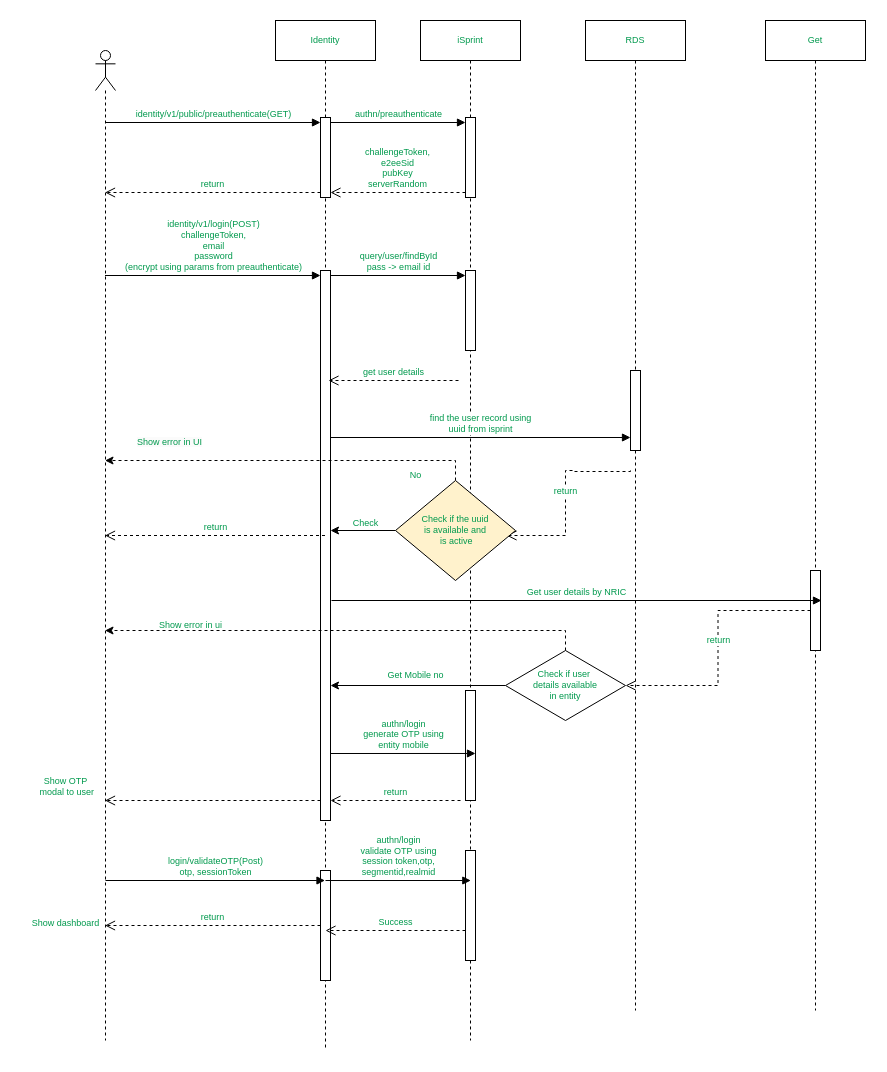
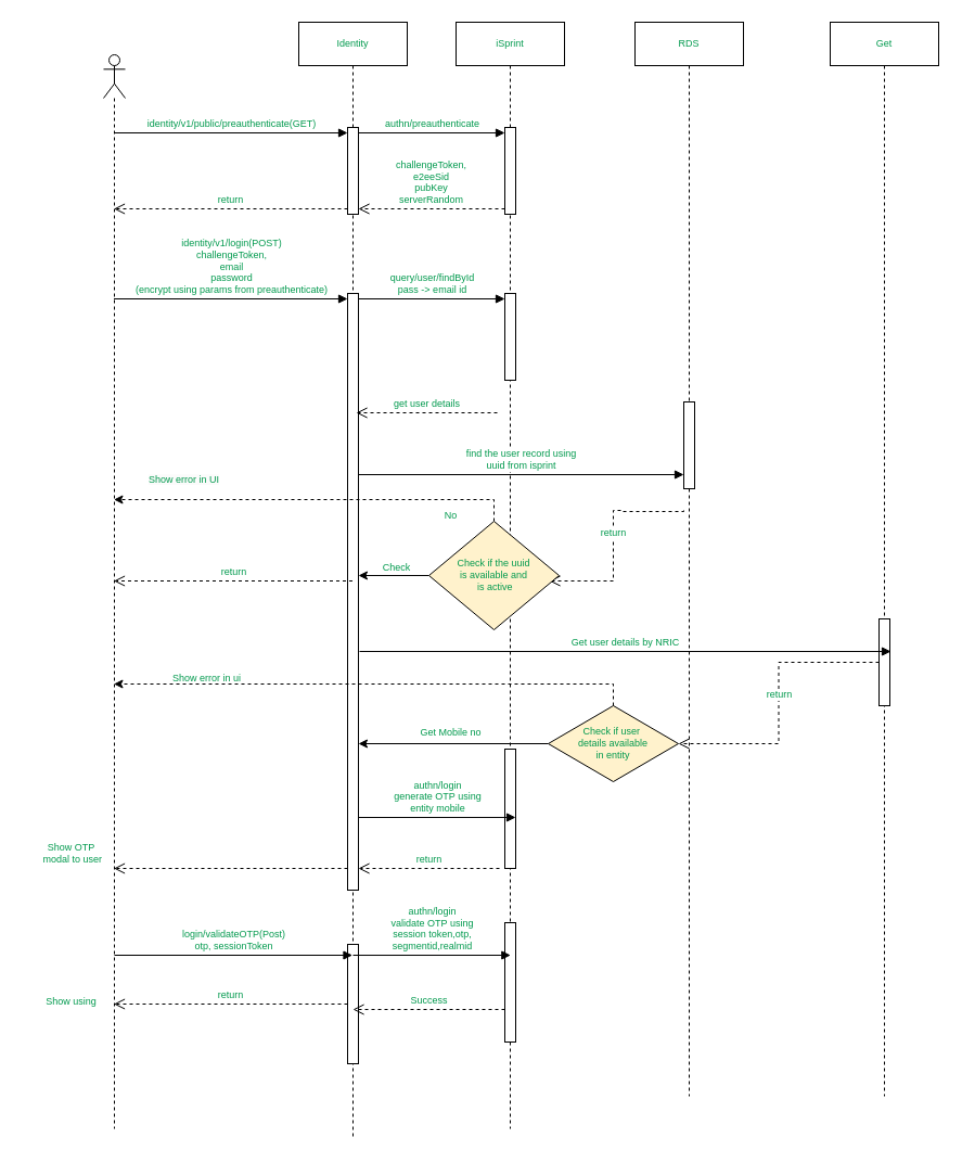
- <mxCell id="33" value="&lt;font style=&quot;font-size: 9px;&quot;&gt;Check if user&amp;nbsp;&lt;br style=&quot;font-size: 9px;&quot;&gt;details available&lt;br style=&quot;font-size: 9px;&quot;&gt;in entity&lt;br style=&quot;font-size: 9px;&quot;&gt;&lt;/font&gt;" style="rhombus;whiteSpace=wrap;html=1;fontColor=#00994D;fontSize=9;" vertex="1" parent="1"><mxGeometry x="505" y="650" width="120" height="70" as="geometry" /></mxCell>
+ <mxCell id="33" value="&lt;font style=&quot;font-size: 9px;&quot;&gt;Check if user&amp;nbsp;&lt;br style=&quot;font-size: 9px;&quot;&gt;details available&lt;br style=&quot;font-size: 9px;&quot;&gt;in entity&lt;br style=&quot;font-size: 9px;&quot;&gt;&lt;/font&gt;" style="rhombus;whiteSpace=wrap;html=1;fontColor=#00994D;fontSize=9;fillColor=#fff2cc;" vertex="1" parent="1"><mxGeometry x="505" y="650" width="120" height="70" as="geometry" /></mxCell>
- <mxCell id="46" value="&lt;font style=&quot;font-size: 9px;&quot;&gt;Show dashboard&lt;/font&gt;" style="text;html=1;align=center;verticalAlign=middle;resizable=0;points=[];autosize=1;strokeColor=none;fillColor=none;fontSize=9;fontColor=#00994D;" vertex="1" parent="1"><mxGeometry x="20" y="913" width="90" height="20" as="geometry" /></mxCell>
+ <mxCell id="46" value="&lt;font style=&quot;font-size: 9px;&quot;&gt;Show using&lt;/font&gt;" style="text;html=1;align=center;verticalAlign=middle;resizable=0;points=[];autosize=1;strokeColor=none;fillColor=none;fontSize=9;fontColor=#00994D;" vertex="1" parent="1"><mxGeometry x="20" y="913" width="90" height="20" as="geometry" /></mxCell>
